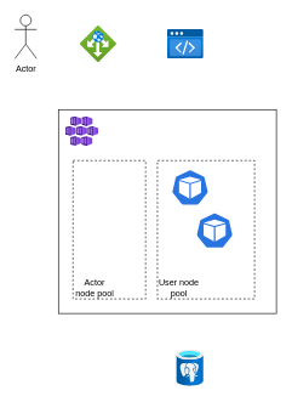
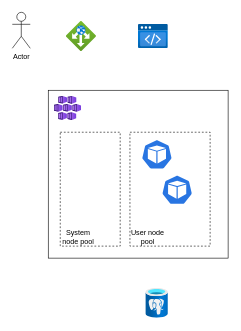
- <mxCell id="12" value="Actor node pool" style="text;strokeColor=none;align=center;fillColor=none;html=1;verticalAlign=middle;whiteSpace=wrap;rounded=0;dashed=1;" vertex="1" parent="1"><mxGeometry x="100" y="380" width="60" height="30" as="geometry" /></mxCell>
+ <mxCell id="12" value="System node pool" style="text;strokeColor=none;align=center;fillColor=none;html=1;verticalAlign=middle;whiteSpace=wrap;rounded=0;dashed=1;" vertex="1" parent="1"><mxGeometry x="100" y="380" width="60" height="30" as="geometry" /></mxCell>
